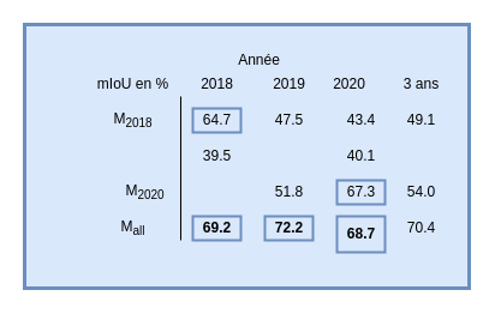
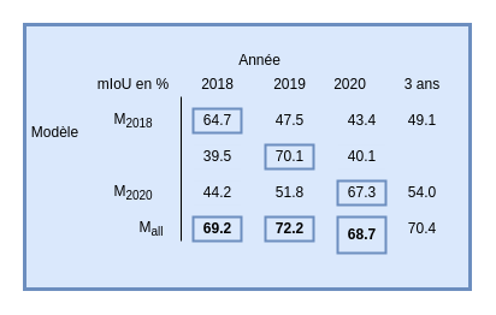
+ <mxCell id="3" value="Modèle" style="text;html=1;align=center;verticalAlign=middle;resizable=0;points=[];autosize=1;strokeColor=none;" parent="1" vertex="1"><mxGeometry x="20" y="100" width="50" height="20" as="geometry" /></mxCell>
+ <mxCell id="15" value="70.1" style="text;html=1;align=center;verticalAlign=middle;resizable=0;points=[];autosize=1;strokeColor=#6C8EBF;strokeWidth=2;" parent="1" vertex="1"><mxGeometry x="220" y="120" width="40" height="20" as="geometry" /></mxCell>
- <mxCell id="20" value="&lt;div&gt;M&lt;sub&gt;2020&lt;/sub&gt;&lt;/div&gt;" style="text;html=1;align=center;verticalAlign=middle;resizable=0;points=[];autosize=1;strokeColor=none;" parent="1" vertex="1"><mxGeometry x="95" y="150" width="50" height="20" as="geometry" /></mxCell>
+ <mxCell id="20" value="&lt;div&gt;M&lt;sub&gt;2020&lt;/sub&gt;&lt;/div&gt;" style="text;html=1;align=center;verticalAlign=middle;resizable=0;points=[];autosize=1;strokeColor=none;" parent="1" vertex="1"><mxGeometry x="85" y="150" width="50" height="20" as="geometry" /></mxCell>
+ <mxCell id="25" value="44.2" style="text;html=1;align=center;verticalAlign=middle;resizable=0;points=[];autosize=1;strokeWidth=2;fillColor=#dae8fc;" parent="1" vertex="1"><mxGeometry x="160" y="150" width="40" height="20" as="geometry" /></mxCell>
- <mxCell id="9" value="M&lt;sub&gt;all&lt;/sub&gt;" style="text;html=1;align=center;verticalAlign=middle;resizable=0;points=[];autosize=1;strokeColor=none;" parent="1" vertex="1"><mxGeometry x="90" y="180" width="40" height="20" as="geometry" /></mxCell>
+ <mxCell id="9" value="M&lt;sub&gt;all&lt;/sub&gt;" style="text;html=1;align=center;verticalAlign=middle;resizable=0;points=[];autosize=1;strokeColor=none;" parent="1" vertex="1"><mxGeometry x="105" y="180" width="40" height="20" as="geometry" /></mxCell>
